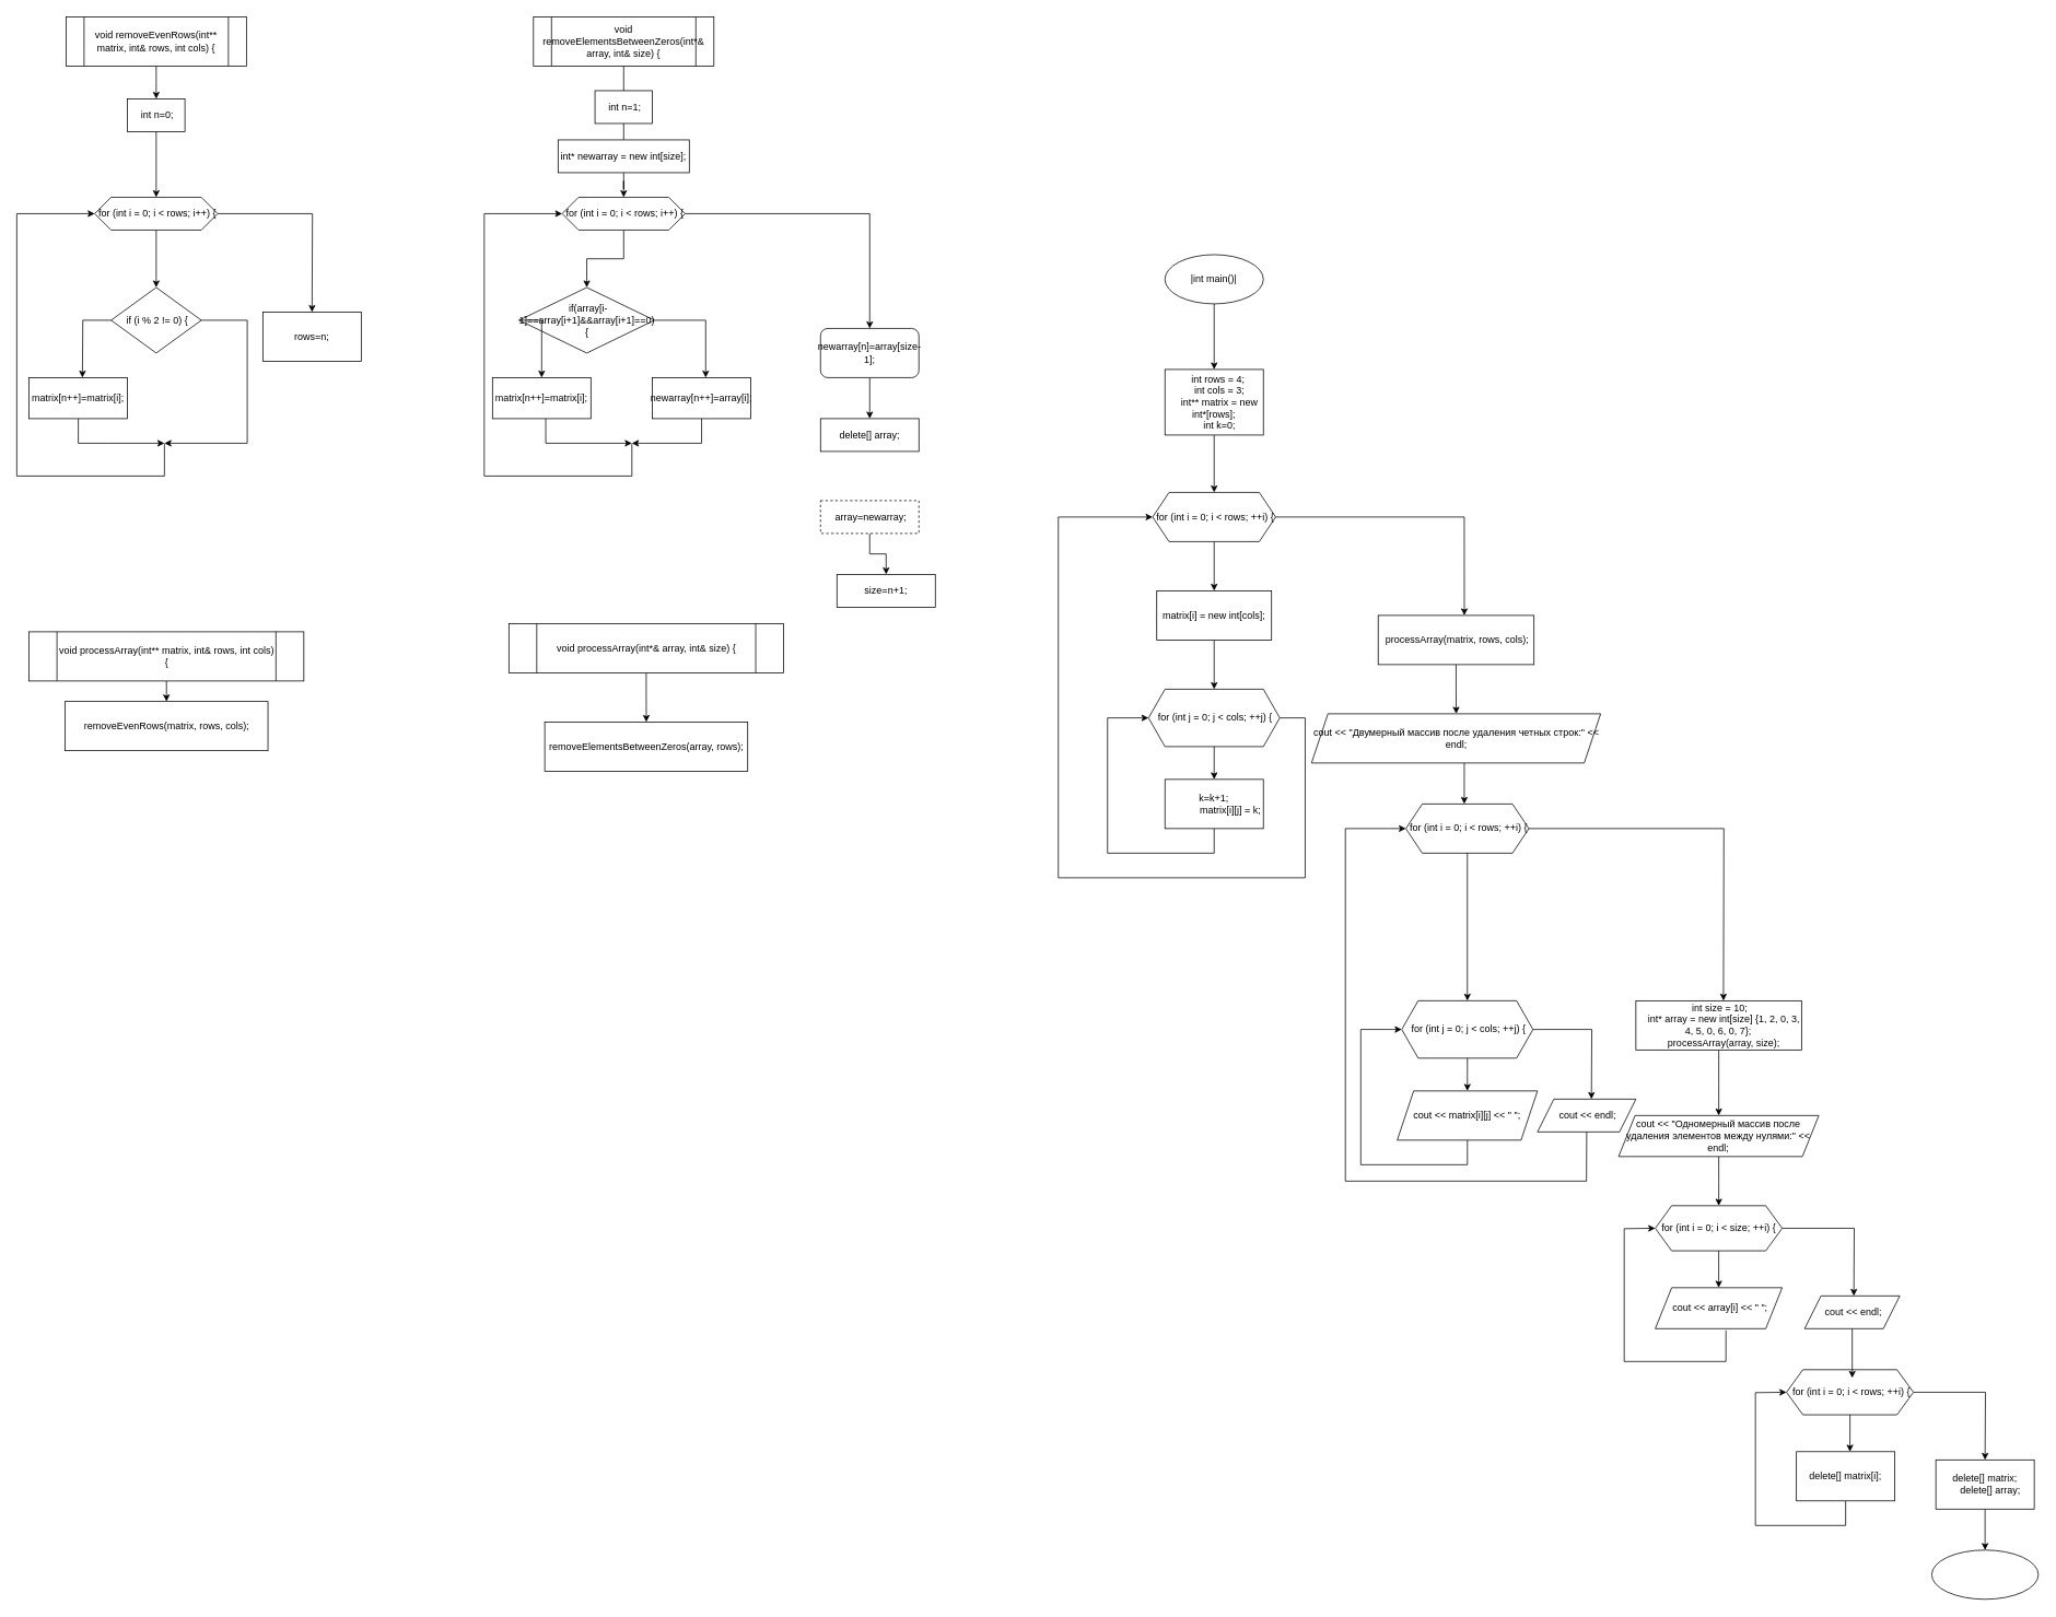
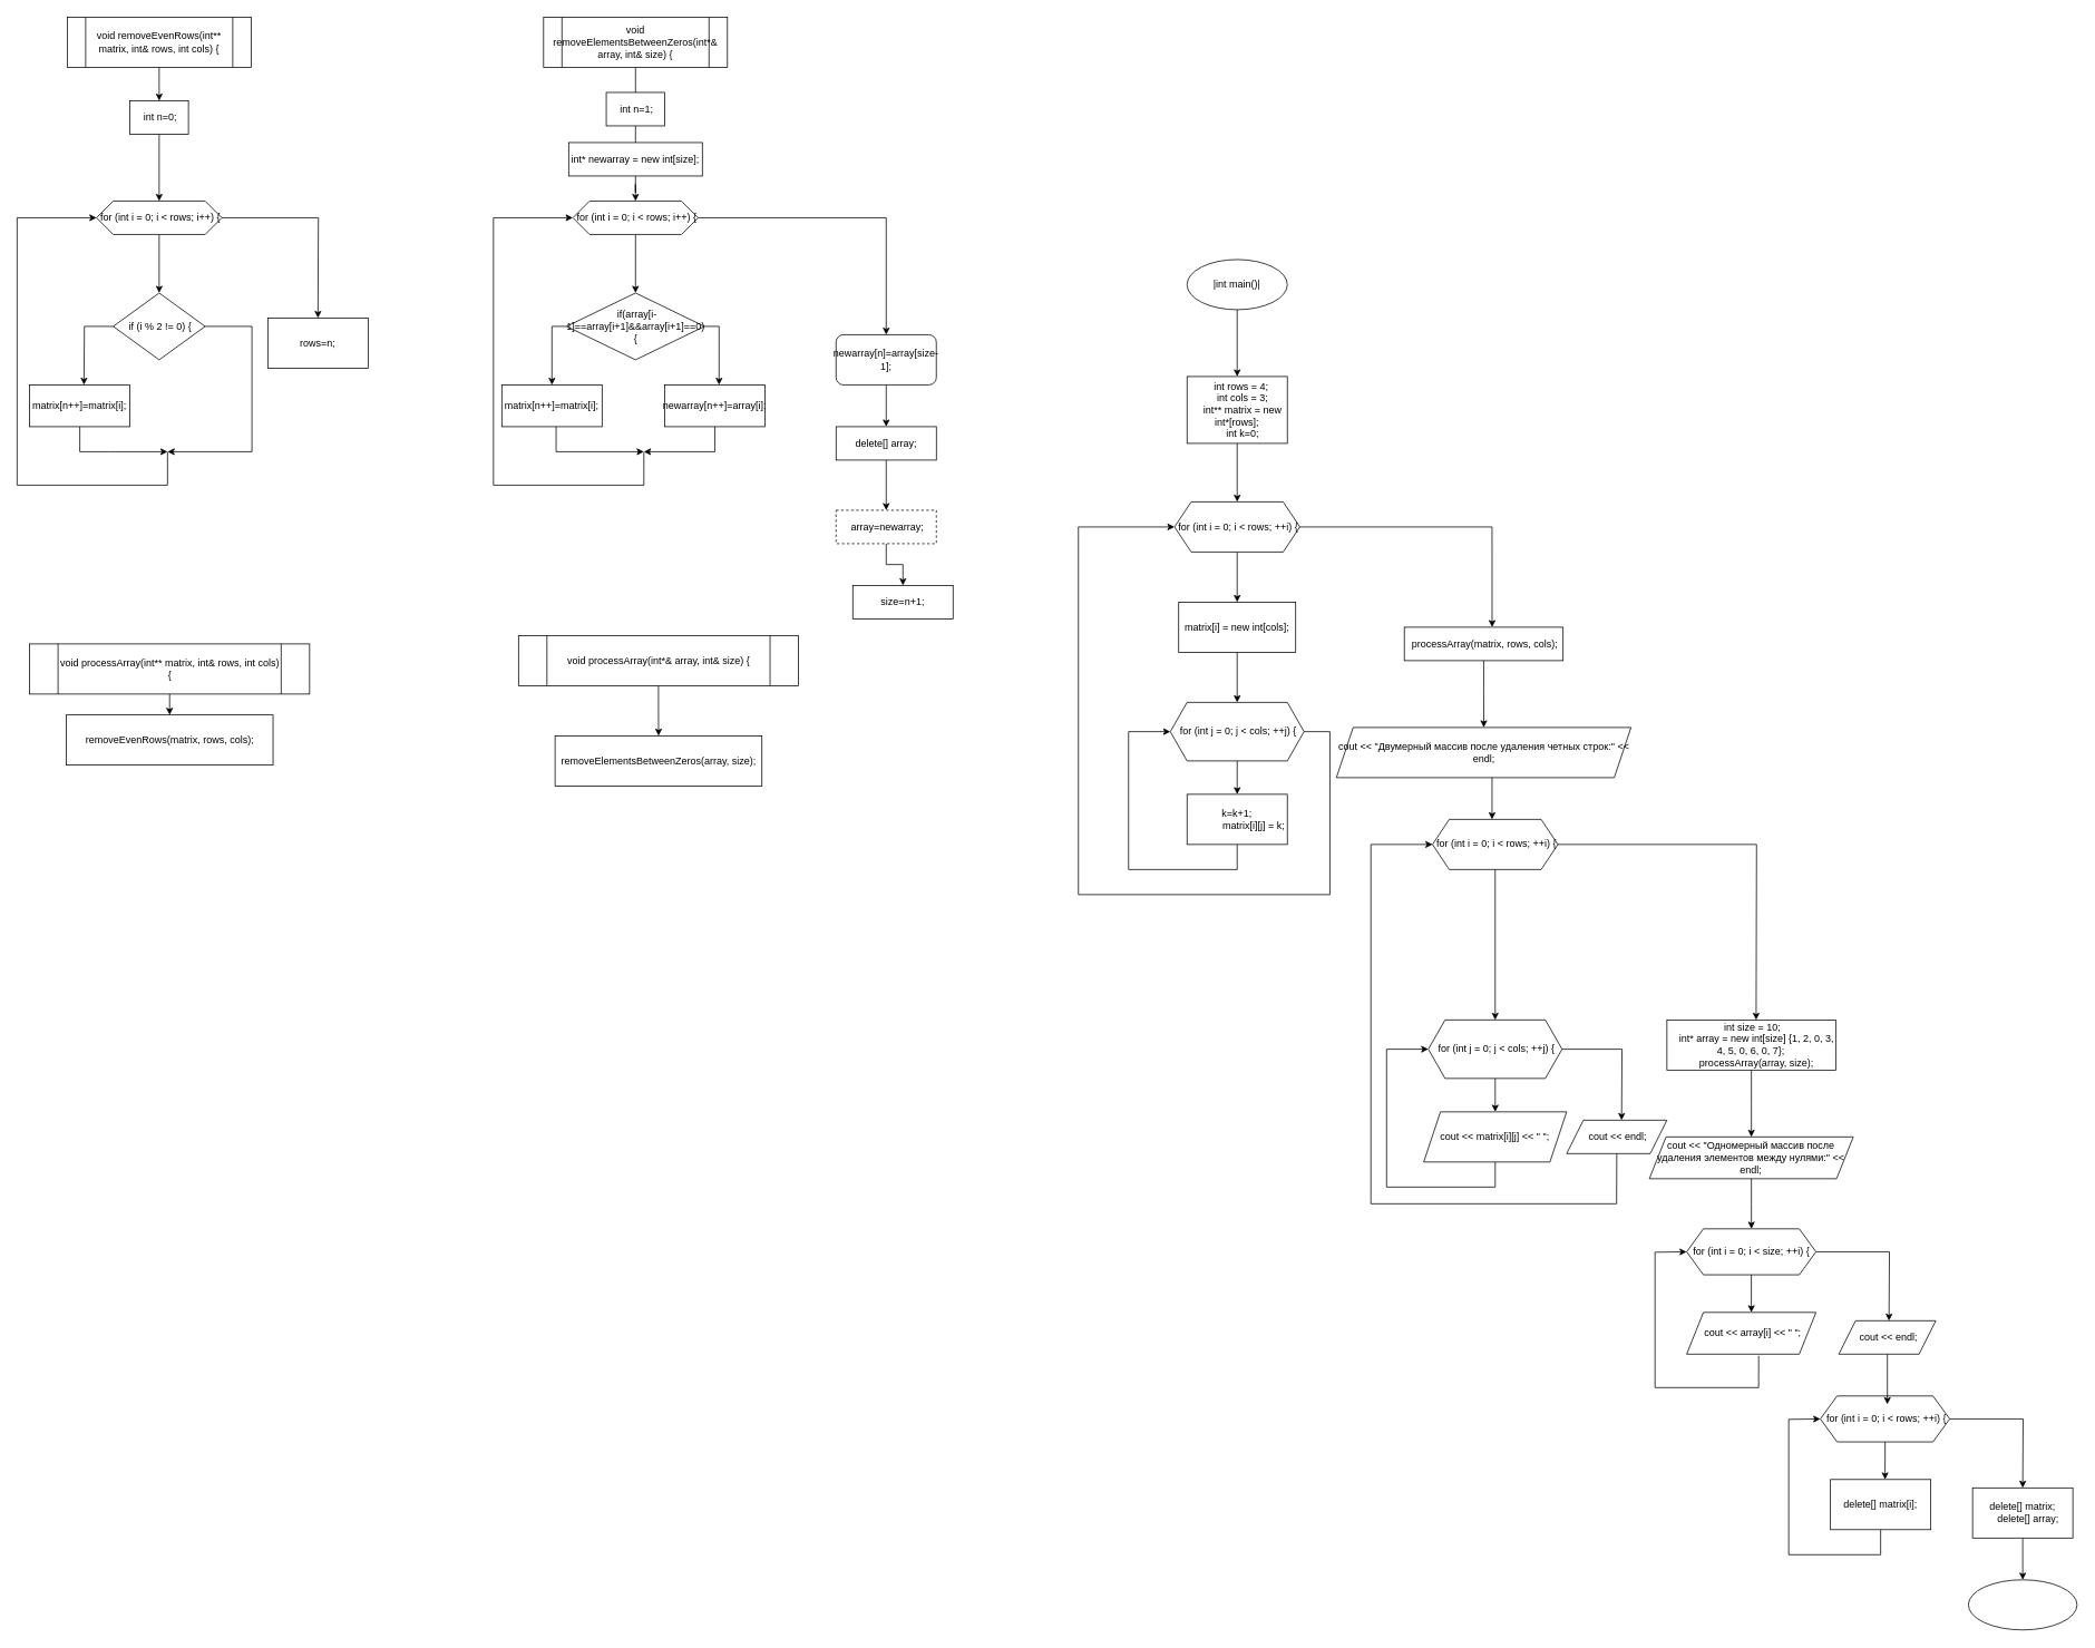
- <mxCell id="23" value="&amp;nbsp;if(array[i-1]==array[i+1]&amp;amp;&amp;amp;array[i+1]==0){" style="rhombus;whiteSpace=wrap;html=1;rounded=0;" vertex="1" parent="1"><mxGeometry x="632.5" y="350" width="165" height="80" as="geometry" /></mxCell>
+ <mxCell id="23" value="&amp;nbsp;if(array[i-1]==array[i+1]&amp;amp;&amp;amp;array[i+1]==0){" style="rhombus;whiteSpace=wrap;html=1;rounded=0;" vertex="1" parent="1"><mxGeometry x="677.5" y="350" width="165" height="80" as="geometry" /></mxCell>
+ <mxCell id="35" value="" style="edgeStyle=orthogonalEdgeStyle;rounded=0;orthogonalLoop=1;jettySize=auto;html=1;" edge="1" parent="1" source="36" target="38"><mxGeometry relative="1" as="geometry" /></mxCell>
- <mxCell id="60" value="&amp;nbsp;processArray(matrix, rows, cols);" style="rounded=0;whiteSpace=wrap;html=1;" vertex="1" parent="1"><mxGeometry x="1680" y="750" width="190" height="60" as="geometry" /></mxCell>
+ <mxCell id="60" value="&amp;nbsp;processArray(matrix, rows, cols);" style="rounded=0;whiteSpace=wrap;html=1;" vertex="1" parent="1"><mxGeometry x="1680" y="750" width="190" height="40" as="geometry" /></mxCell>
- <mxCell id="45" value="removeElementsBetweenZeros(array, rows);" style="whiteSpace=wrap;html=1;" vertex="1" parent="1"><mxGeometry x="663.75" y="880" width="247.5" height="60" as="geometry" /></mxCell>
+ <mxCell id="45" value="removeElementsBetweenZeros(array, size);" style="whiteSpace=wrap;html=1;" vertex="1" parent="1"><mxGeometry x="663.75" y="880" width="247.5" height="60" as="geometry" /></mxCell>
